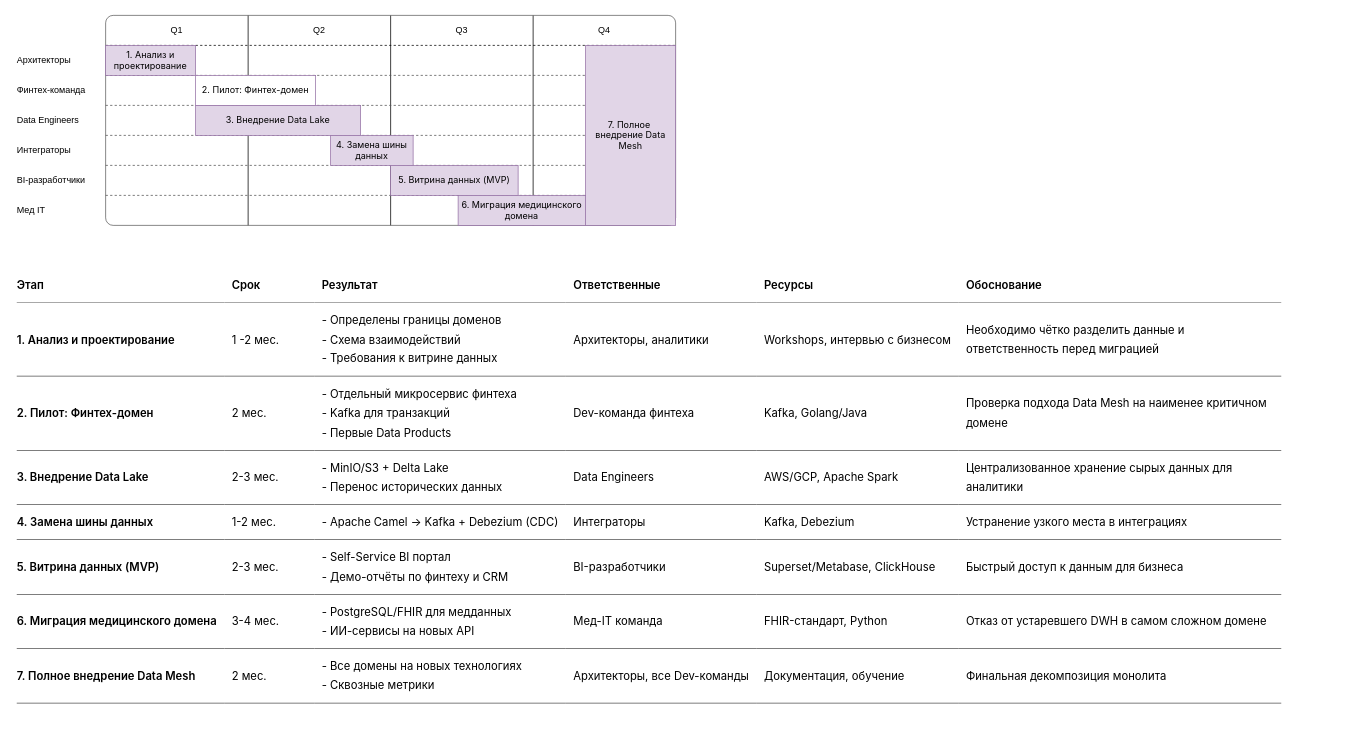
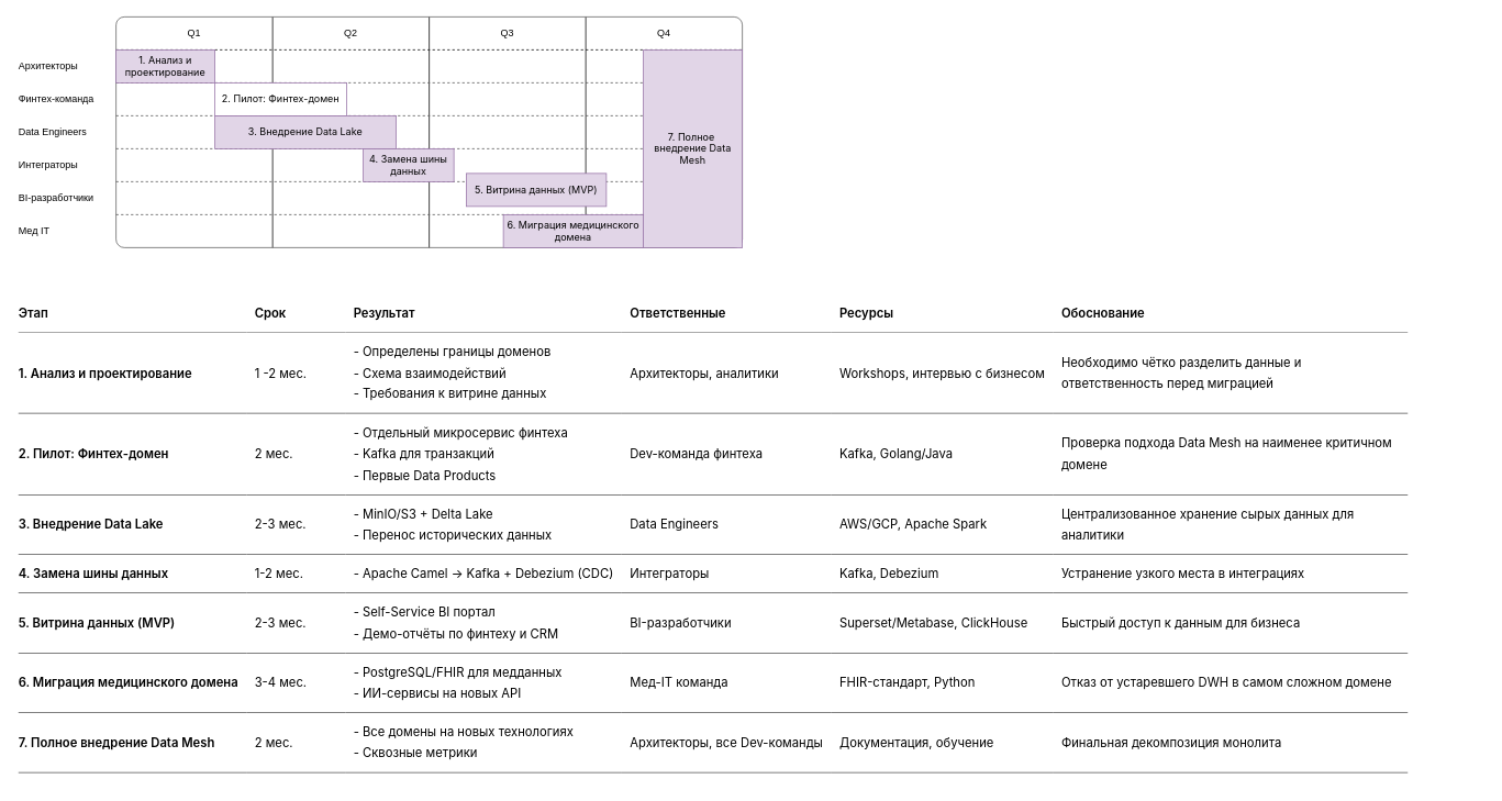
- <mxCell id="27" value="&lt;span style=&quot;font-family: quote-cjk-patch, Inter, system-ui, -apple-system, BlinkMacSystemFont, &amp;quot;Segoe UI&amp;quot;, Roboto, &amp;quot;Noto Sans&amp;quot;, Ubuntu, Cantarell, &amp;quot;Helvetica Neue&amp;quot;, Oxygen, &amp;quot;Open Sans&amp;quot;, sans-serif; text-align: start;&quot;&gt;5. Витрина данных (MVP)&lt;/span&gt;" style="rounded=0;whiteSpace=wrap;html=1;fillColor=#e1d5e7;labelBackgroundColor=none;fontSize=12;fontStyle=0;strokeColor=#9673a6;" vertex="1" parent="1"><mxGeometry x="520" y="220" width="170" height="40" as="geometry" /></mxCell>
+ <mxCell id="27" value="&lt;span style=&quot;font-family: quote-cjk-patch, Inter, system-ui, -apple-system, BlinkMacSystemFont, &amp;quot;Segoe UI&amp;quot;, Roboto, &amp;quot;Noto Sans&amp;quot;, Ubuntu, Cantarell, &amp;quot;Helvetica Neue&amp;quot;, Oxygen, &amp;quot;Open Sans&amp;quot;, sans-serif; text-align: start;&quot;&gt;5. Витрина данных (MVP)&lt;/span&gt;" style="rounded=0;whiteSpace=wrap;html=1;fillColor=#e1d5e7;labelBackgroundColor=none;fontSize=12;fontStyle=0;strokeColor=#9673a6;" vertex="1" parent="1"><mxGeometry x="565" y="210" width="170" height="40" as="geometry" /></mxCell>
